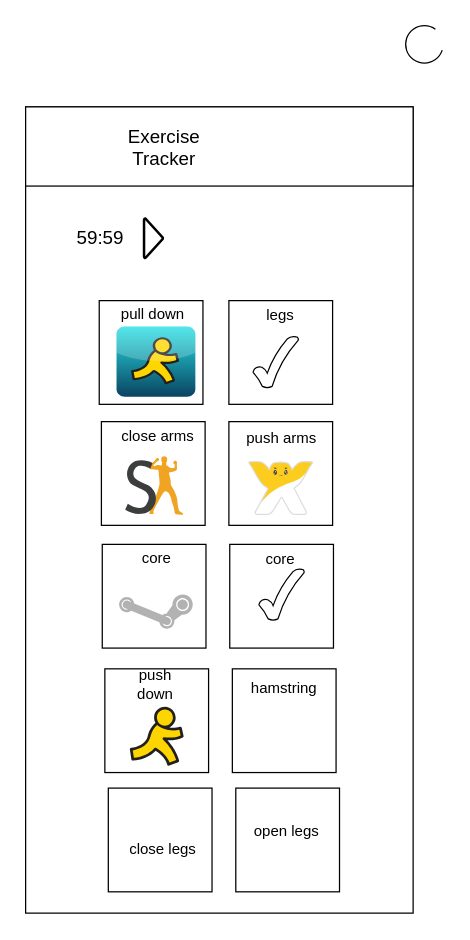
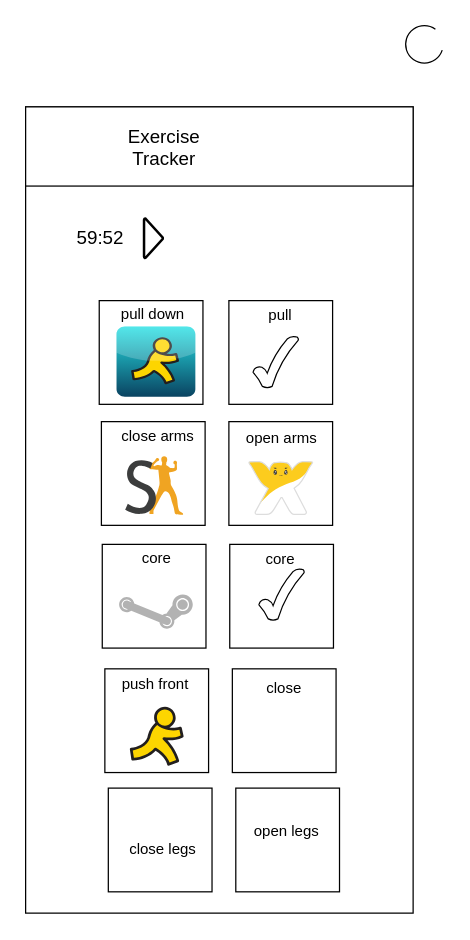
- <mxCell id="8" value="59:59" style="text;html=1;strokeColor=none;fillColor=none;align=center;verticalAlign=middle;whiteSpace=wrap;rounded=0;fontSize=15;" parent="1" vertex="1"><mxGeometry x="54.444" y="171.384" width="51.667" height="34.554" as="geometry" /></mxCell>
+ <mxCell id="8" value="59:52" style="text;html=1;strokeColor=none;fillColor=none;align=center;verticalAlign=middle;whiteSpace=wrap;rounded=0;fontSize=15;" parent="1" vertex="1"><mxGeometry x="54.444" y="171.384" width="51.667" height="34.554" as="geometry" /></mxCell>
- <mxCell id="29" value="legs" style="text;html=1;strokeColor=none;fillColor=none;align=center;verticalAlign=middle;whiteSpace=wrap;rounded=0;" vertex="1" parent="1"><mxGeometry x="194.11" y="237.35" width="60" height="30" as="geometry" /></mxCell>
+ <mxCell id="29" value="pull" style="text;html=1;strokeColor=none;fillColor=none;align=center;verticalAlign=middle;whiteSpace=wrap;rounded=0;" vertex="1" parent="1"><mxGeometry x="194.11" y="237.35" width="60" height="30" as="geometry" /></mxCell>
- <mxCell id="31" value="push arms" style="text;html=1;strokeColor=none;fillColor=none;align=center;verticalAlign=middle;whiteSpace=wrap;rounded=0;" vertex="1" parent="1"><mxGeometry x="194.78" y="335.47" width="60" height="30" as="geometry" /></mxCell>
+ <mxCell id="31" value="open arms" style="text;html=1;strokeColor=none;fillColor=none;align=center;verticalAlign=middle;whiteSpace=wrap;rounded=0;" vertex="1" parent="1"><mxGeometry x="194.78" y="335.47" width="60" height="30" as="geometry" /></mxCell>
- <mxCell id="33" value="push down" style="text;html=1;strokeColor=none;fillColor=none;align=center;verticalAlign=middle;whiteSpace=wrap;rounded=0;" vertex="1" parent="1"><mxGeometry x="93.87" y="532" width="60" height="30" as="geometry" /></mxCell>
+ <mxCell id="33" value="push front" style="text;html=1;strokeColor=none;fillColor=none;align=center;verticalAlign=middle;whiteSpace=wrap;rounded=0;" vertex="1" parent="1"><mxGeometry x="93.87" y="532" width="60" height="30" as="geometry" /></mxCell>
- <mxCell id="28" value="hamstring" style="text;html=1;strokeColor=none;fillColor=none;align=center;verticalAlign=middle;whiteSpace=wrap;rounded=0;" vertex="1" parent="1"><mxGeometry x="196.86" y="534.57" width="60" height="30" as="geometry" /></mxCell>
+ <mxCell id="28" value="close" style="text;html=1;strokeColor=none;fillColor=none;align=center;verticalAlign=middle;whiteSpace=wrap;rounded=0;" vertex="1" parent="1"><mxGeometry x="196.86" y="534.57" width="60" height="30" as="geometry" /></mxCell>
